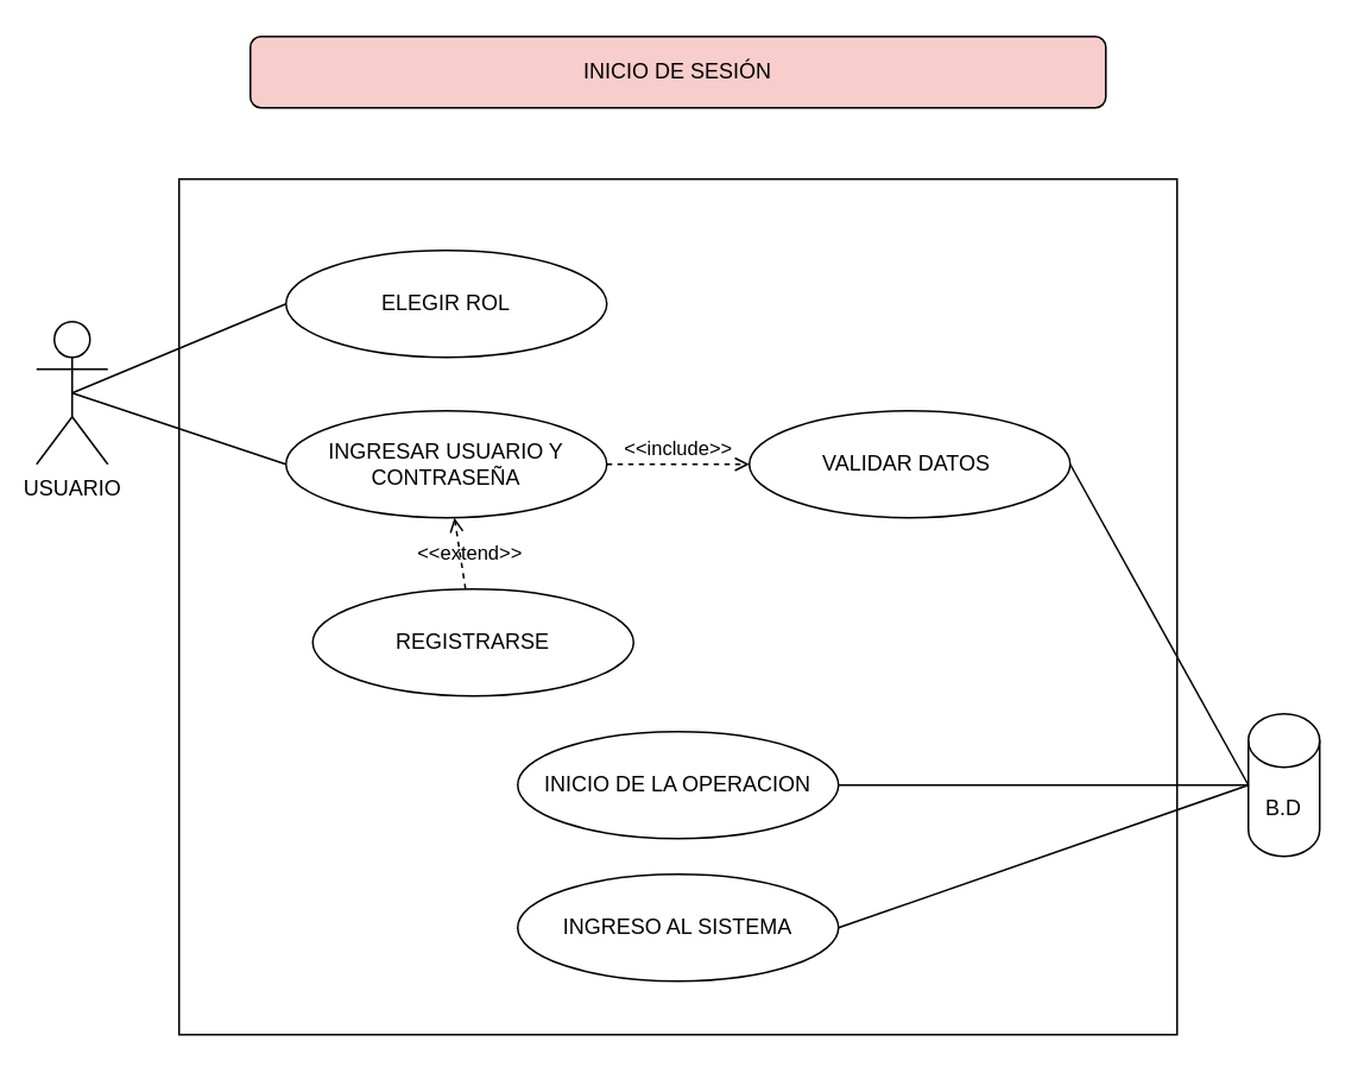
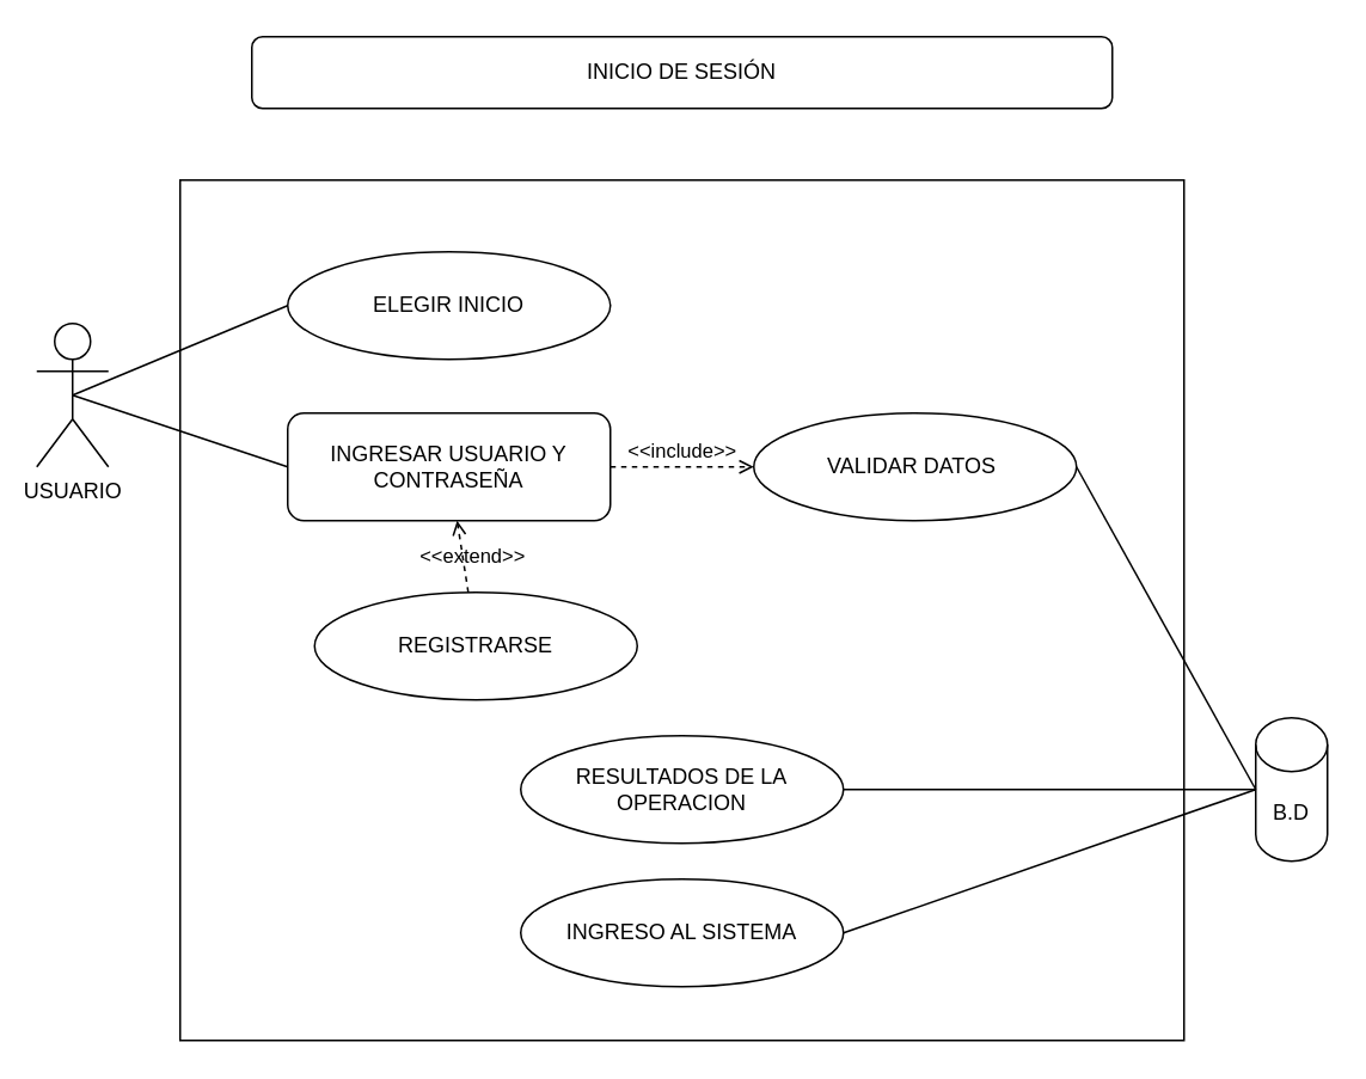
- <mxCell id="7" value="INICIO DE SESIÓN" style="rounded=1;whiteSpace=wrap;html=1;fillColor=#f8cecc;" parent="1" vertex="1"><mxGeometry x="140" y="20" width="480" height="40" as="geometry" /></mxCell>
+ <mxCell id="7" value="INICIO DE SESIÓN" style="rounded=1;whiteSpace=wrap;html=1;" parent="1" vertex="1"><mxGeometry x="140" y="20" width="480" height="40" as="geometry" /></mxCell>
- <mxCell id="3" value="ELEGIR ROL" style="ellipse;whiteSpace=wrap;html=1;" parent="1" vertex="1"><mxGeometry x="160" y="140" width="180" height="60" as="geometry" /></mxCell>
+ <mxCell id="3" value="ELEGIR INICIO" style="ellipse;whiteSpace=wrap;html=1;" parent="1" vertex="1"><mxGeometry x="160" y="140" width="180" height="60" as="geometry" /></mxCell>
- <mxCell id="4" value="INGRESAR USUARIO Y CONTRASEÑA" style="ellipse;whiteSpace=wrap;html=1;" parent="1" vertex="1"><mxGeometry x="160" y="230" width="180" height="60" as="geometry" /></mxCell>
+ <mxCell id="4" value="INGRESAR USUARIO Y CONTRASEÑA" style="whiteSpace=wrap;html=1;rounded=1;" parent="1" vertex="1"><mxGeometry x="160" y="230" width="180" height="60" as="geometry" /></mxCell>
- <mxCell id="9" value="INICIO DE LA OPERACION" style="ellipse;whiteSpace=wrap;html=1;" parent="1" vertex="1"><mxGeometry x="290" y="410" width="180" height="60" as="geometry" /></mxCell>
+ <mxCell id="9" value="RESULTADOS DE LA OPERACION" style="ellipse;whiteSpace=wrap;html=1;" parent="1" vertex="1"><mxGeometry x="290" y="410" width="180" height="60" as="geometry" /></mxCell>
